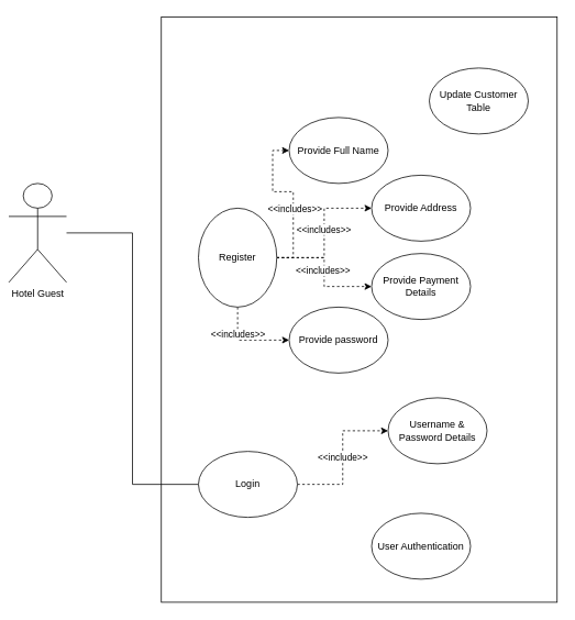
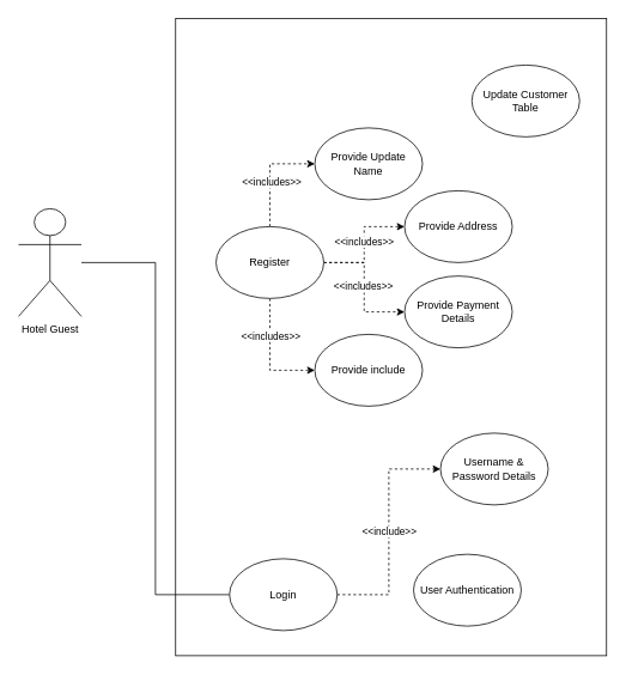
- <mxCell id="22" value="Update Customer Table" style="ellipse;whiteSpace=wrap;html=1;" parent="1" vertex="1"><mxGeometry x="520" y="82" width="120" height="80" as="geometry" /></mxCell>
+ <mxCell id="22" value="Update Customer Table" style="ellipse;whiteSpace=wrap;html=1;" parent="1" vertex="1"><mxGeometry x="525" y="72" width="120" height="80" as="geometry" /></mxCell>
- <mxCell id="18" value="Provide Full Name" style="ellipse;whiteSpace=wrap;html=1;" parent="1" vertex="1"><mxGeometry x="350" y="142" width="120" height="80" as="geometry" /></mxCell>
+ <mxCell id="18" value="Provide Update Name" style="ellipse;whiteSpace=wrap;html=1;" parent="1" vertex="1"><mxGeometry x="350" y="142" width="120" height="80" as="geometry" /></mxCell>
- <mxCell id="4" value="Hotel Guest" style="shape=umlActor;verticalLabelPosition=bottom;verticalAlign=top;html=1;outlineConnect=0;" parent="1" vertex="1"><mxGeometry x="10" y="222" width="70" height="120" as="geometry" /></mxCell>
+ <mxCell id="4" value="Hotel Guest" style="shape=umlActor;verticalLabelPosition=bottom;verticalAlign=top;html=1;outlineConnect=0;" parent="1" vertex="1"><mxGeometry x="20" y="232" width="70" height="120" as="geometry" /></mxCell>
- <mxCell id="15" value="Register" style="ellipse;whiteSpace=wrap;html=1;" parent="1" vertex="1"><mxGeometry x="240" y="252" width="95" height="120" as="geometry" /></mxCell>
+ <mxCell id="15" value="Register" style="ellipse;whiteSpace=wrap;html=1;" parent="1" vertex="1"><mxGeometry x="240" y="252" width="120" height="80" as="geometry" /></mxCell>
- <mxCell id="21" value="Provide password" style="ellipse;whiteSpace=wrap;html=1;" parent="1" vertex="1"><mxGeometry x="350" y="372" width="120" height="80" as="geometry" /></mxCell>
+ <mxCell id="21" value="Provide include" style="ellipse;whiteSpace=wrap;html=1;" parent="1" vertex="1"><mxGeometry x="350" y="372" width="120" height="80" as="geometry" /></mxCell>
- <mxCell id="17" value="Username &amp;amp; Password Details" style="ellipse;whiteSpace=wrap;html=1;" parent="1" vertex="1"><mxGeometry x="470" y="482" width="120" height="80" as="geometry" /></mxCell>
+ <mxCell id="17" value="Username &amp;amp; Password Details" style="ellipse;whiteSpace=wrap;html=1;" parent="1" vertex="1"><mxGeometry x="490" y="482" width="120" height="80" as="geometry" /></mxCell>
- <mxCell id="6" value="Login" style="ellipse;whiteSpace=wrap;html=1;" parent="1" vertex="1"><mxGeometry x="240" y="547" width="120" height="80" as="geometry" /></mxCell>
+ <mxCell id="6" value="Login" style="ellipse;whiteSpace=wrap;html=1;" parent="1" vertex="1"><mxGeometry x="255" y="622" width="120" height="80" as="geometry" /></mxCell>
- <mxCell id="16" value="User Authentication" style="ellipse;whiteSpace=wrap;html=1;" parent="1" vertex="1"><mxGeometry x="450" y="622" width="120" height="80" as="geometry" /></mxCell>
+ <mxCell id="16" value="User Authentication" style="ellipse;whiteSpace=wrap;html=1;" parent="1" vertex="1"><mxGeometry x="460" y="617" width="120" height="80" as="geometry" /></mxCell>
